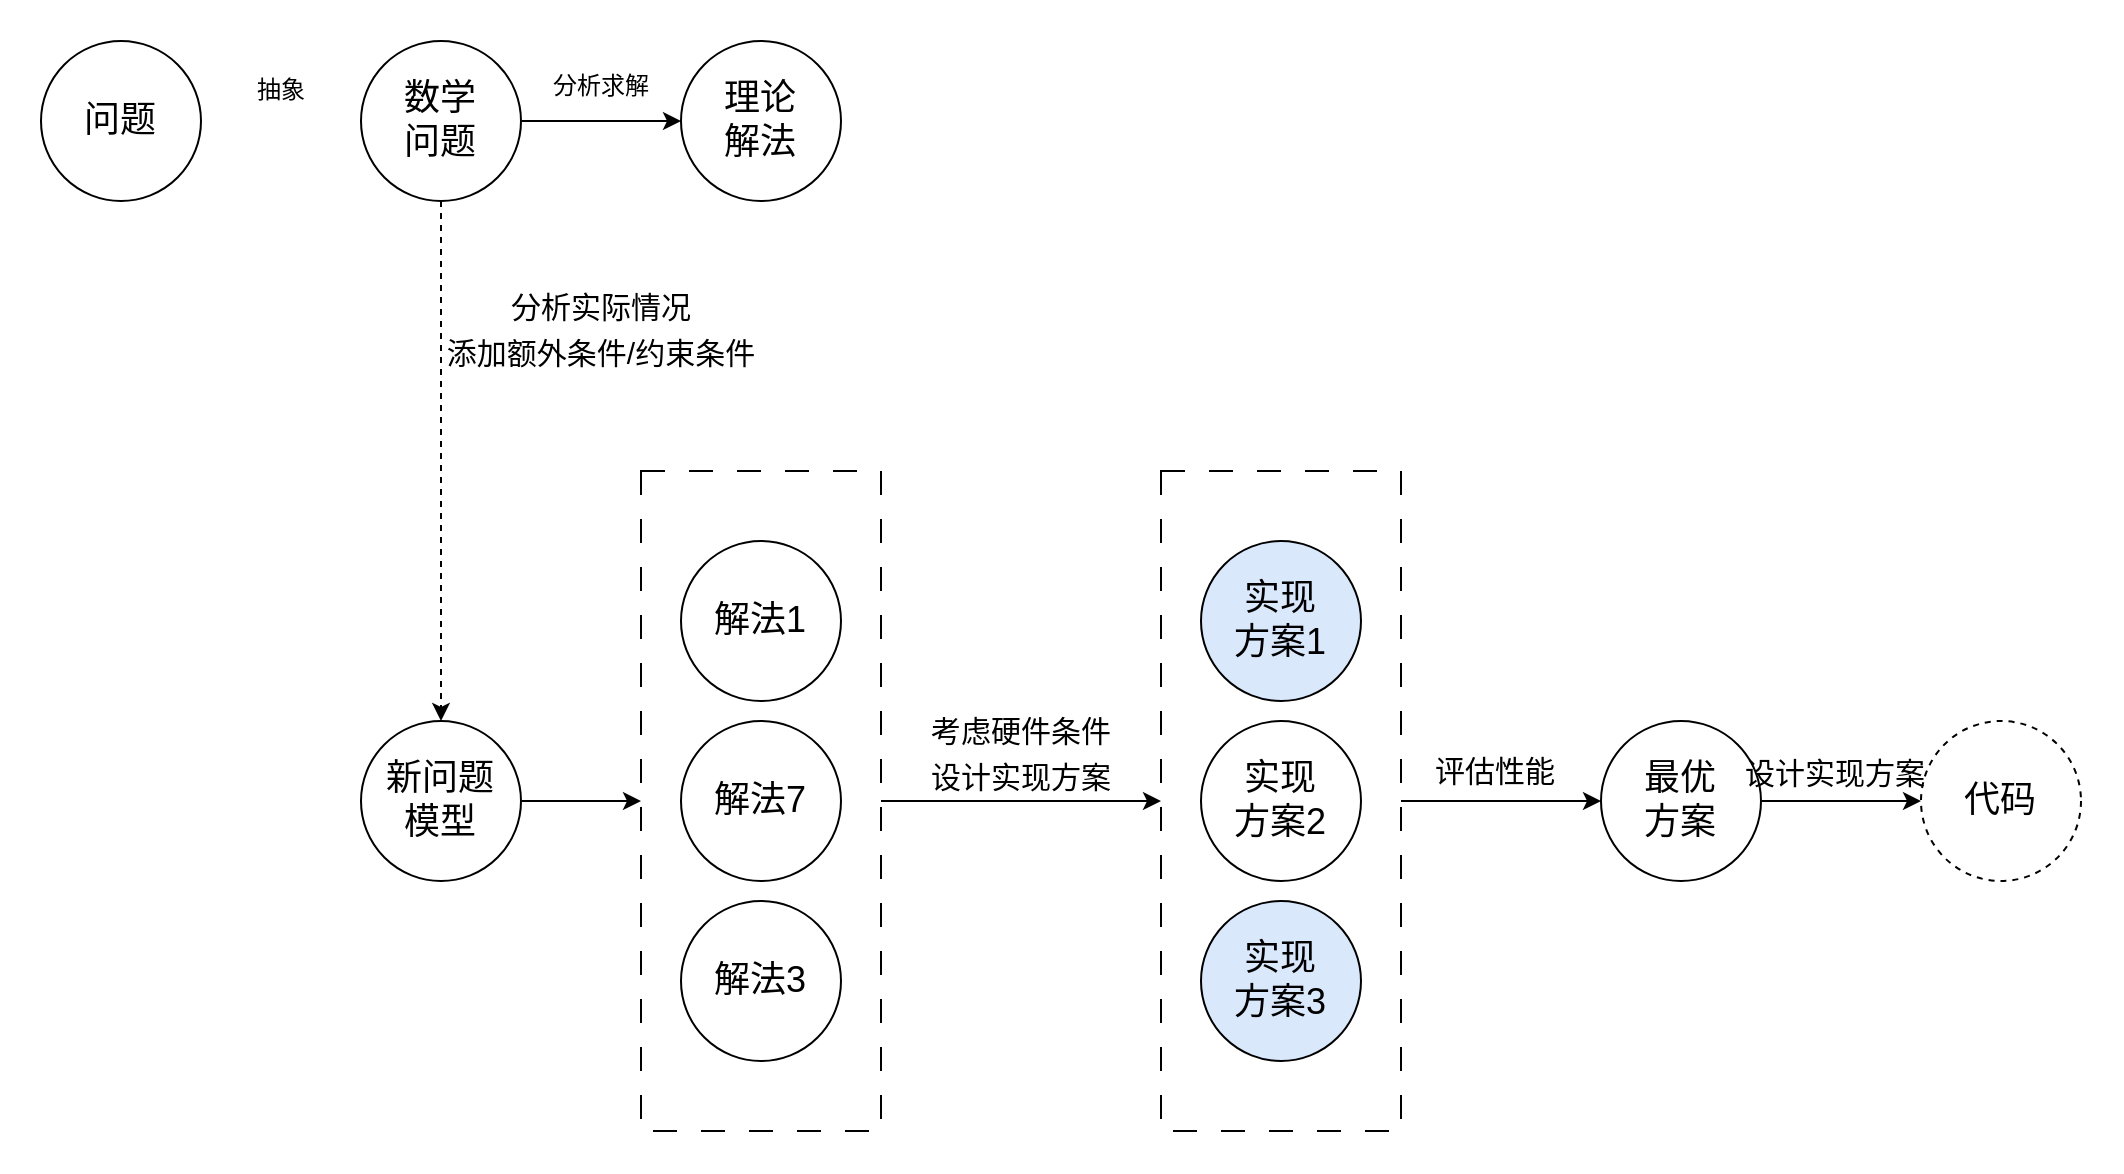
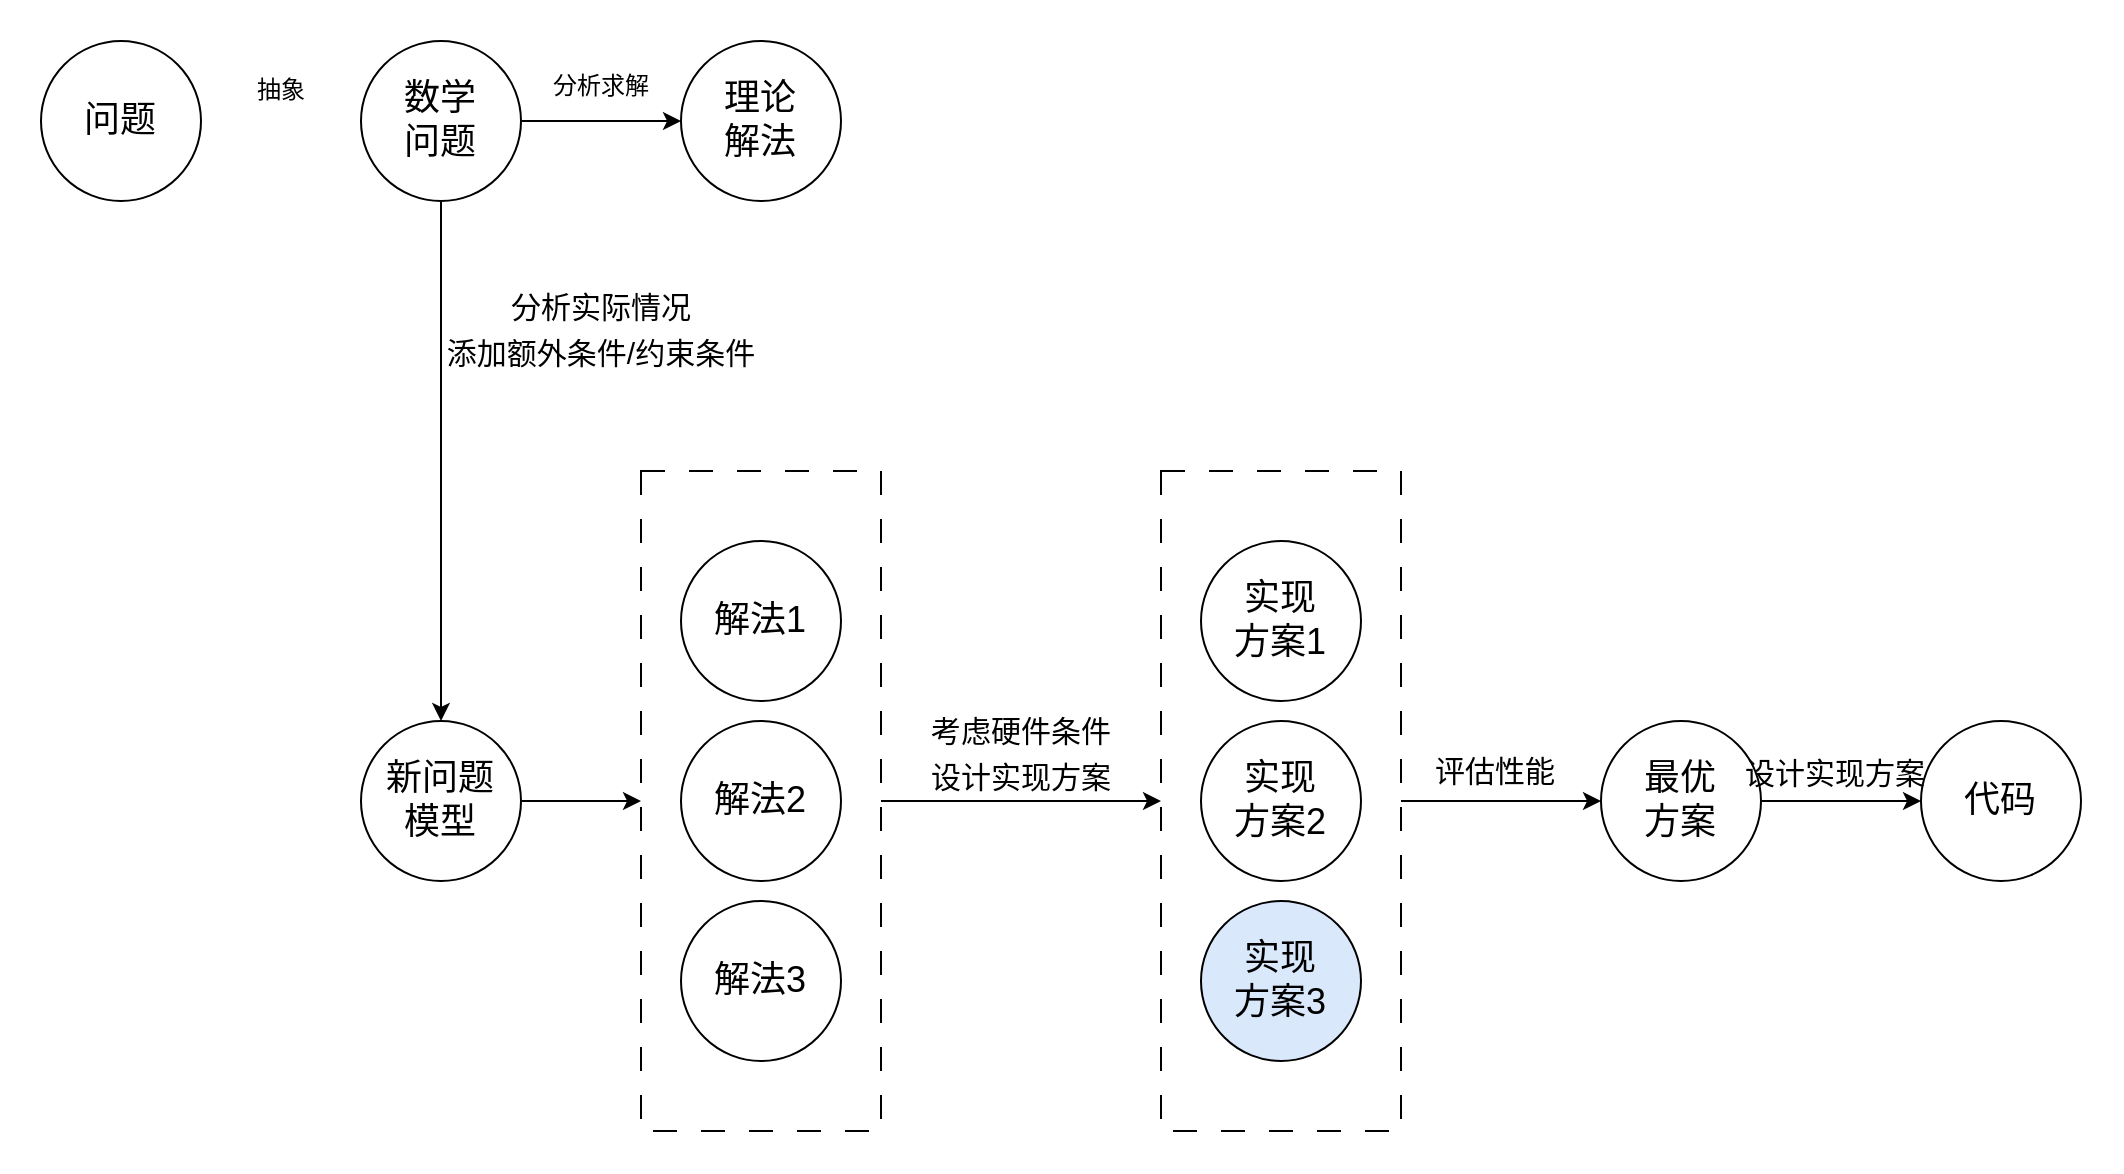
- <mxCell id="5" value="" style="edgeStyle=orthogonalEdgeStyle;rounded=0;orthogonalLoop=1;jettySize=auto;html=1;dashed=1;" edge="1" parent="1" source="6" target="11"><mxGeometry relative="1" as="geometry" /></mxCell>
+ <mxCell id="5" value="" style="edgeStyle=orthogonalEdgeStyle;rounded=0;orthogonalLoop=1;jettySize=auto;html=1;" edge="1" parent="1" source="6" target="11"><mxGeometry relative="1" as="geometry" /></mxCell>
- <mxCell id="19" value="实现&lt;br&gt;方案1" style="ellipse;whiteSpace=wrap;html=1;fontSize=18;spacingTop=0;spacing=10;fillColor=#dae8fc;" vertex="1" parent="1"><mxGeometry x="600" y="270" width="80" height="80" as="geometry" /></mxCell>
+ <mxCell id="19" value="实现&lt;br&gt;方案1" style="ellipse;whiteSpace=wrap;html=1;fontSize=18;spacingTop=0;spacing=10;" vertex="1" parent="1"><mxGeometry x="600" y="270" width="80" height="80" as="geometry" /></mxCell>
- <mxCell id="14" value="解法7" style="ellipse;whiteSpace=wrap;html=1;fontSize=18;spacingTop=0;spacing=10;" vertex="1" parent="1"><mxGeometry x="340" y="360" width="80" height="80" as="geometry" /></mxCell>
+ <mxCell id="14" value="解法2" style="ellipse;whiteSpace=wrap;html=1;fontSize=18;spacingTop=0;spacing=10;" vertex="1" parent="1"><mxGeometry x="340" y="360" width="80" height="80" as="geometry" /></mxCell>
- <mxCell id="26" value="代码" style="ellipse;whiteSpace=wrap;html=1;fontSize=18;spacingTop=0;spacing=10;dashed=1;" vertex="1" parent="1"><mxGeometry x="960" y="360" width="80" height="80" as="geometry" /></mxCell>
+ <mxCell id="26" value="代码" style="ellipse;whiteSpace=wrap;html=1;fontSize=18;spacingTop=0;spacing=10;" vertex="1" parent="1"><mxGeometry x="960" y="360" width="80" height="80" as="geometry" /></mxCell>
